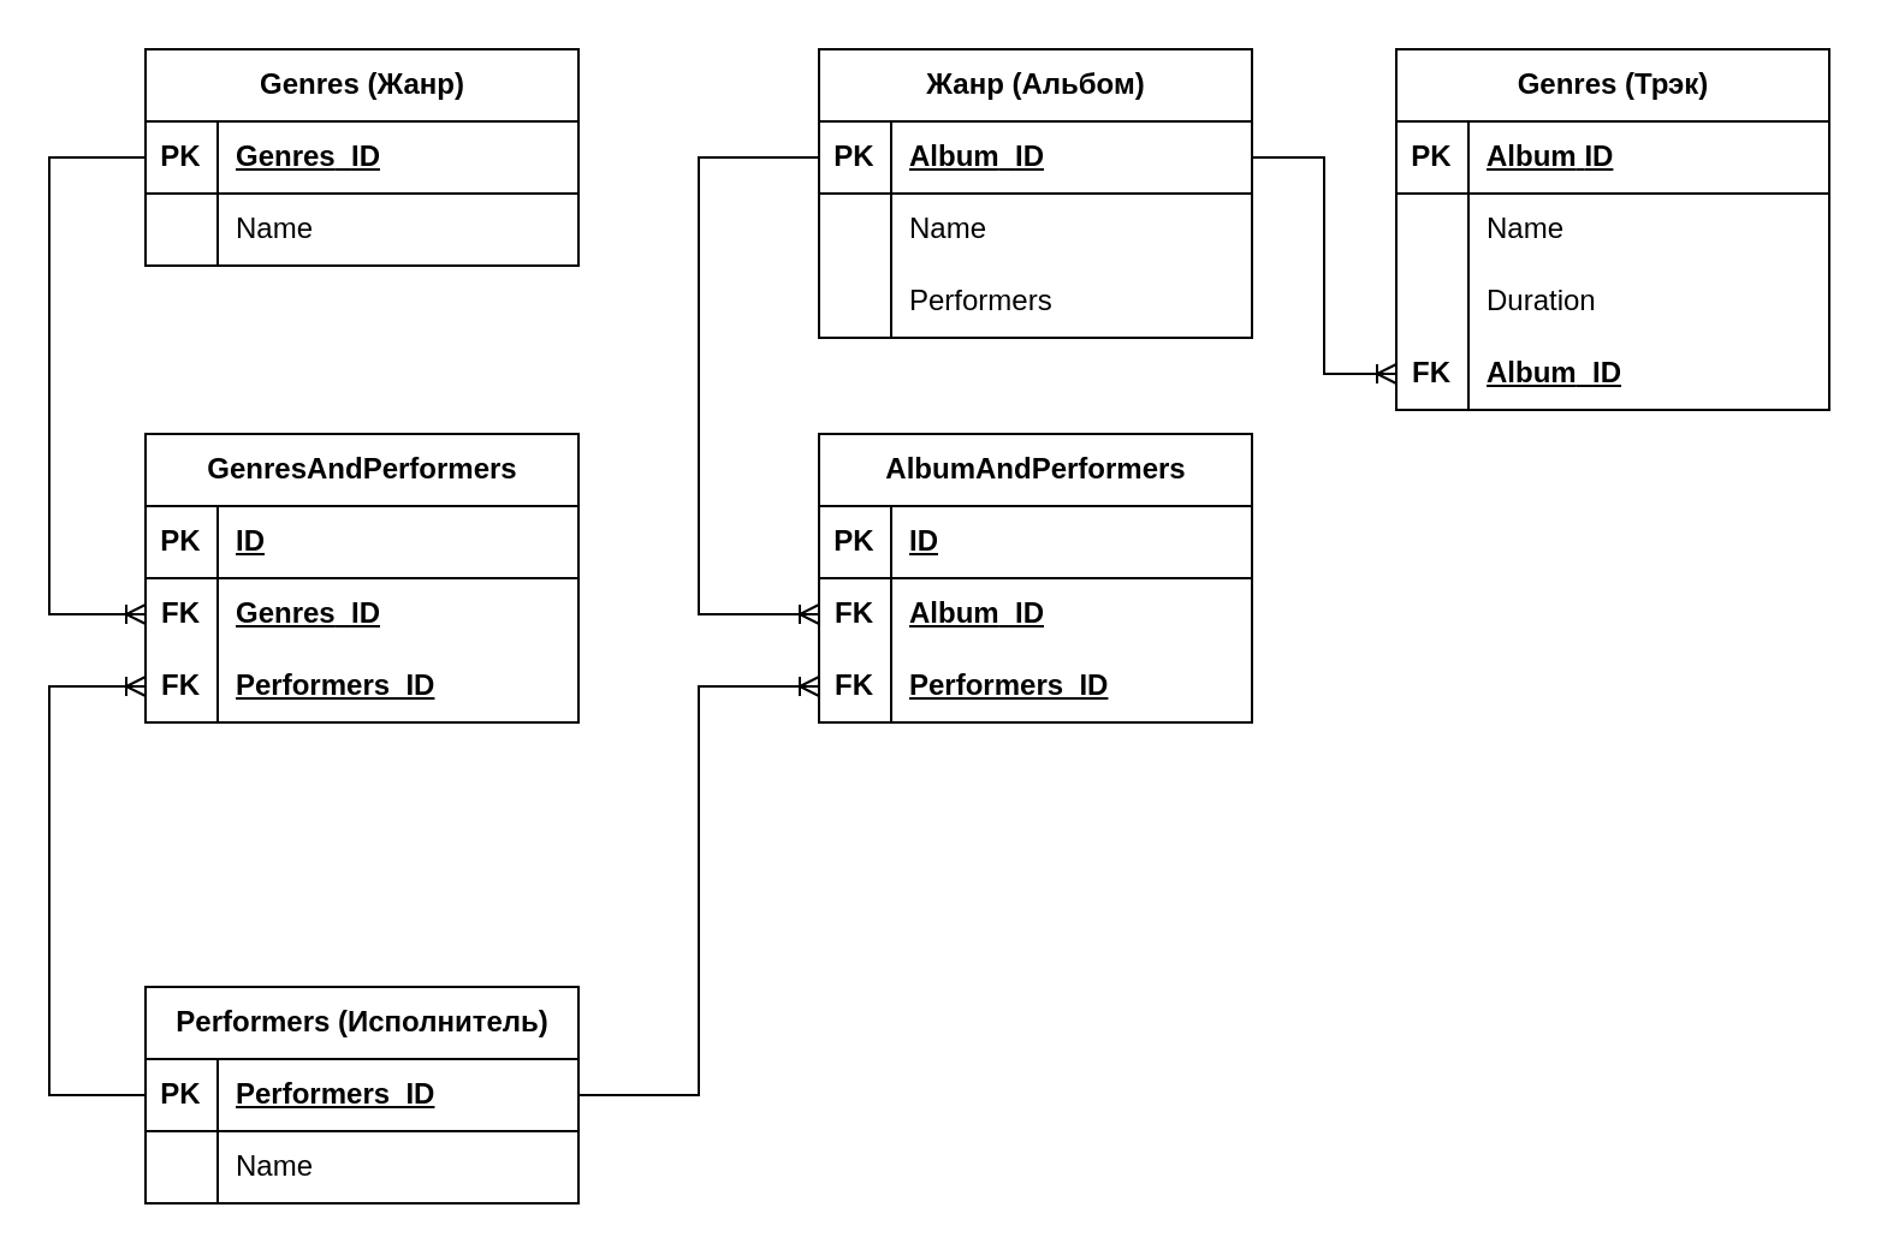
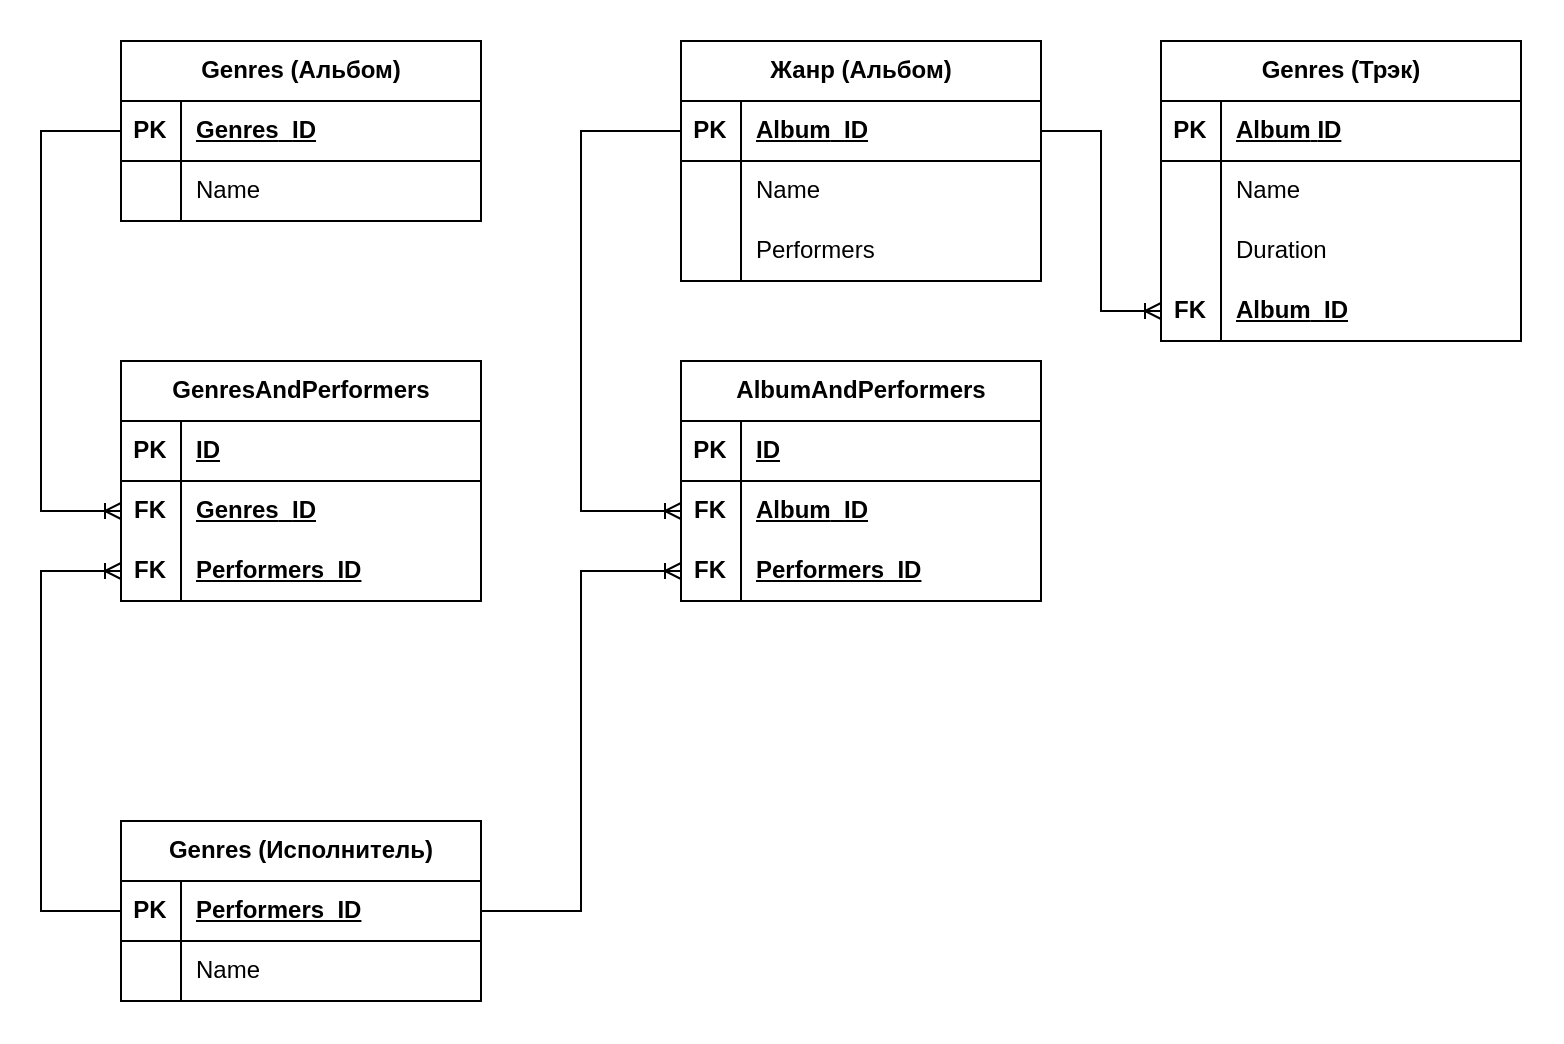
- <mxCell id="2" value="Genres (Жанр)" style="shape=table;startSize=30;container=1;collapsible=1;childLayout=tableLayout;fixedRows=1;rowLines=0;fontStyle=1;align=center;resizeLast=1;html=1;" parent="1" vertex="1"><mxGeometry x="60" y="20" width="180" height="90" as="geometry" /></mxCell>
+ <mxCell id="2" value="Genres (Альбом)" style="shape=table;startSize=30;container=1;collapsible=1;childLayout=tableLayout;fixedRows=1;rowLines=0;fontStyle=1;align=center;resizeLast=1;html=1;" parent="1" vertex="1"><mxGeometry x="60" y="20" width="180" height="90" as="geometry" /></mxCell>
- <mxCell id="9" value="Performers (Исполнитель)" style="shape=table;startSize=30;container=1;collapsible=1;childLayout=tableLayout;fixedRows=1;rowLines=0;fontStyle=1;align=center;resizeLast=1;html=1;" parent="1" vertex="1"><mxGeometry x="60" y="410" width="180" height="90" as="geometry" /></mxCell>
+ <mxCell id="9" value="Genres (Исполнитель)" style="shape=table;startSize=30;container=1;collapsible=1;childLayout=tableLayout;fixedRows=1;rowLines=0;fontStyle=1;align=center;resizeLast=1;html=1;" parent="1" vertex="1"><mxGeometry x="60" y="410" width="180" height="90" as="geometry" /></mxCell>
